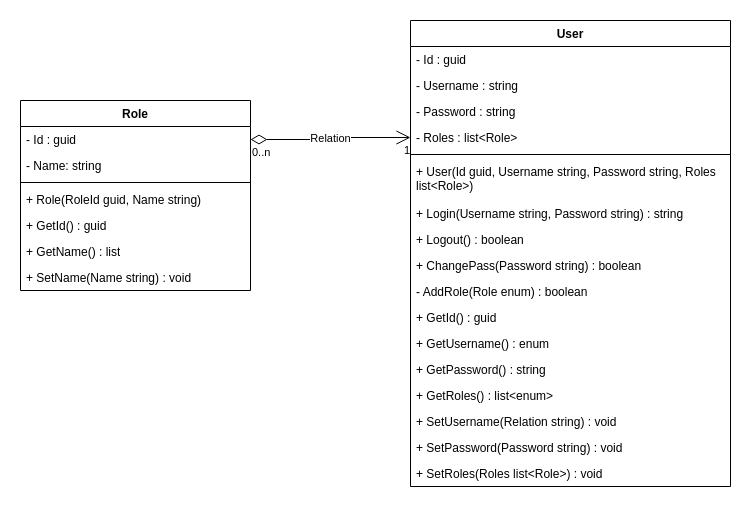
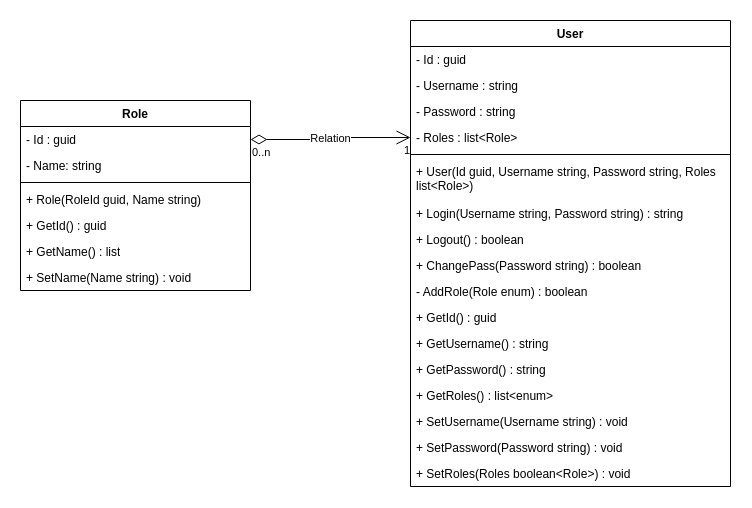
- <mxCell id="14" value="+ GetUsername() : enum" style="text;strokeColor=none;fillColor=none;align=left;verticalAlign=top;spacingLeft=4;spacingRight=4;overflow=hidden;rotatable=0;points=[[0,0.5],[1,0.5]];portConstraint=eastwest;whiteSpace=wrap;html=1;" vertex="1" parent="2"><mxGeometry y="310" width="320" height="26" as="geometry" /></mxCell>
+ <mxCell id="14" value="+ GetUsername() : string" style="text;strokeColor=none;fillColor=none;align=left;verticalAlign=top;spacingLeft=4;spacingRight=4;overflow=hidden;rotatable=0;points=[[0,0.5],[1,0.5]];portConstraint=eastwest;whiteSpace=wrap;html=1;" vertex="1" parent="2"><mxGeometry y="310" width="320" height="26" as="geometry" /></mxCell>
- <mxCell id="17" value="+ SetUsername(Relation string) : void" style="text;strokeColor=none;fillColor=none;align=left;verticalAlign=top;spacingLeft=4;spacingRight=4;overflow=hidden;rotatable=0;points=[[0,0.5],[1,0.5]];portConstraint=eastwest;whiteSpace=wrap;html=1;" vertex="1" parent="2"><mxGeometry y="388" width="320" height="26" as="geometry" /></mxCell>
+ <mxCell id="17" value="+ SetUsername(Username string) : void" style="text;strokeColor=none;fillColor=none;align=left;verticalAlign=top;spacingLeft=4;spacingRight=4;overflow=hidden;rotatable=0;points=[[0,0.5],[1,0.5]];portConstraint=eastwest;whiteSpace=wrap;html=1;" vertex="1" parent="2"><mxGeometry y="388" width="320" height="26" as="geometry" /></mxCell>
- <mxCell id="19" value="+ SetRoles(Roles list&amp;lt;Role&amp;gt;) : void" style="text;strokeColor=none;fillColor=none;align=left;verticalAlign=top;spacingLeft=4;spacingRight=4;overflow=hidden;rotatable=0;points=[[0,0.5],[1,0.5]];portConstraint=eastwest;whiteSpace=wrap;html=1;" vertex="1" parent="2"><mxGeometry y="440" width="320" height="26" as="geometry" /></mxCell>
+ <mxCell id="19" value="+ SetRoles(Roles boolean&amp;lt;Role&amp;gt;) : void" style="text;strokeColor=none;fillColor=none;align=left;verticalAlign=top;spacingLeft=4;spacingRight=4;overflow=hidden;rotatable=0;points=[[0,0.5],[1,0.5]];portConstraint=eastwest;whiteSpace=wrap;html=1;" vertex="1" parent="2"><mxGeometry y="440" width="320" height="26" as="geometry" /></mxCell>
